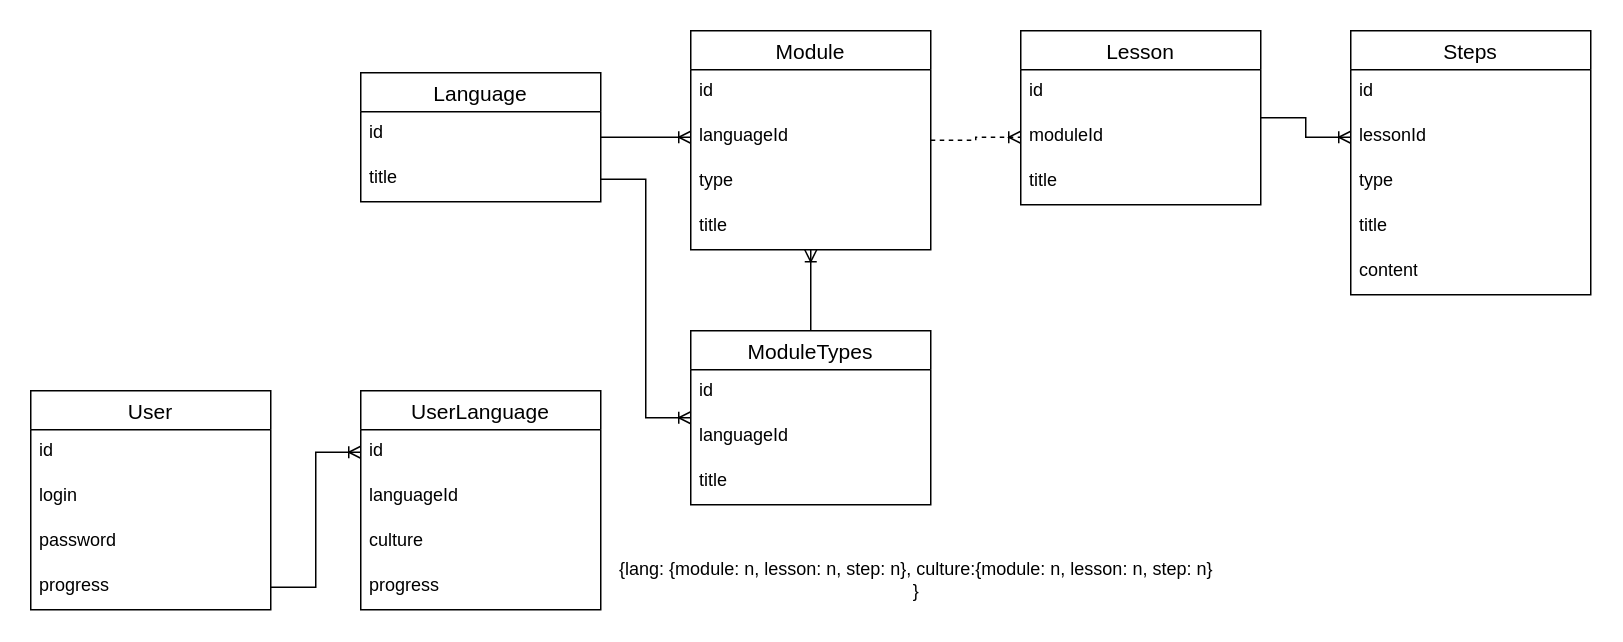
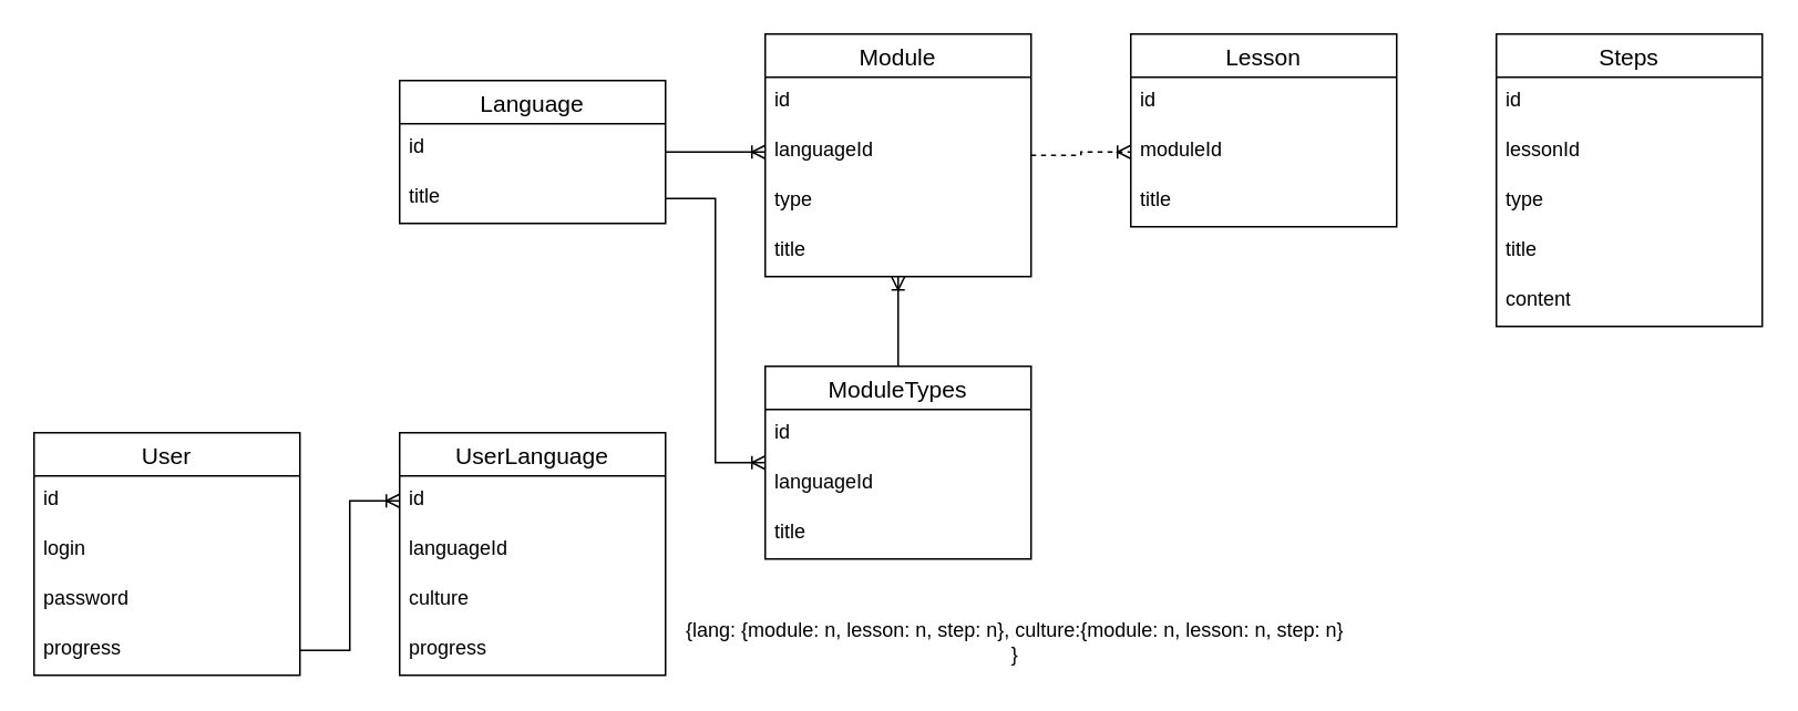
- <mxCell id="22" value="" style="edgeStyle=entityRelationEdgeStyle;fontSize=12;html=1;endArrow=ERoneToMany;rounded=0;" parent="1" source="7" target="18" edge="1"><mxGeometry width="100" height="100" relative="1" as="geometry"><mxPoint x="760" y="310" as="sourcePoint" /><mxPoint x="860" y="210" as="targetPoint" /></mxGeometry></mxCell>
